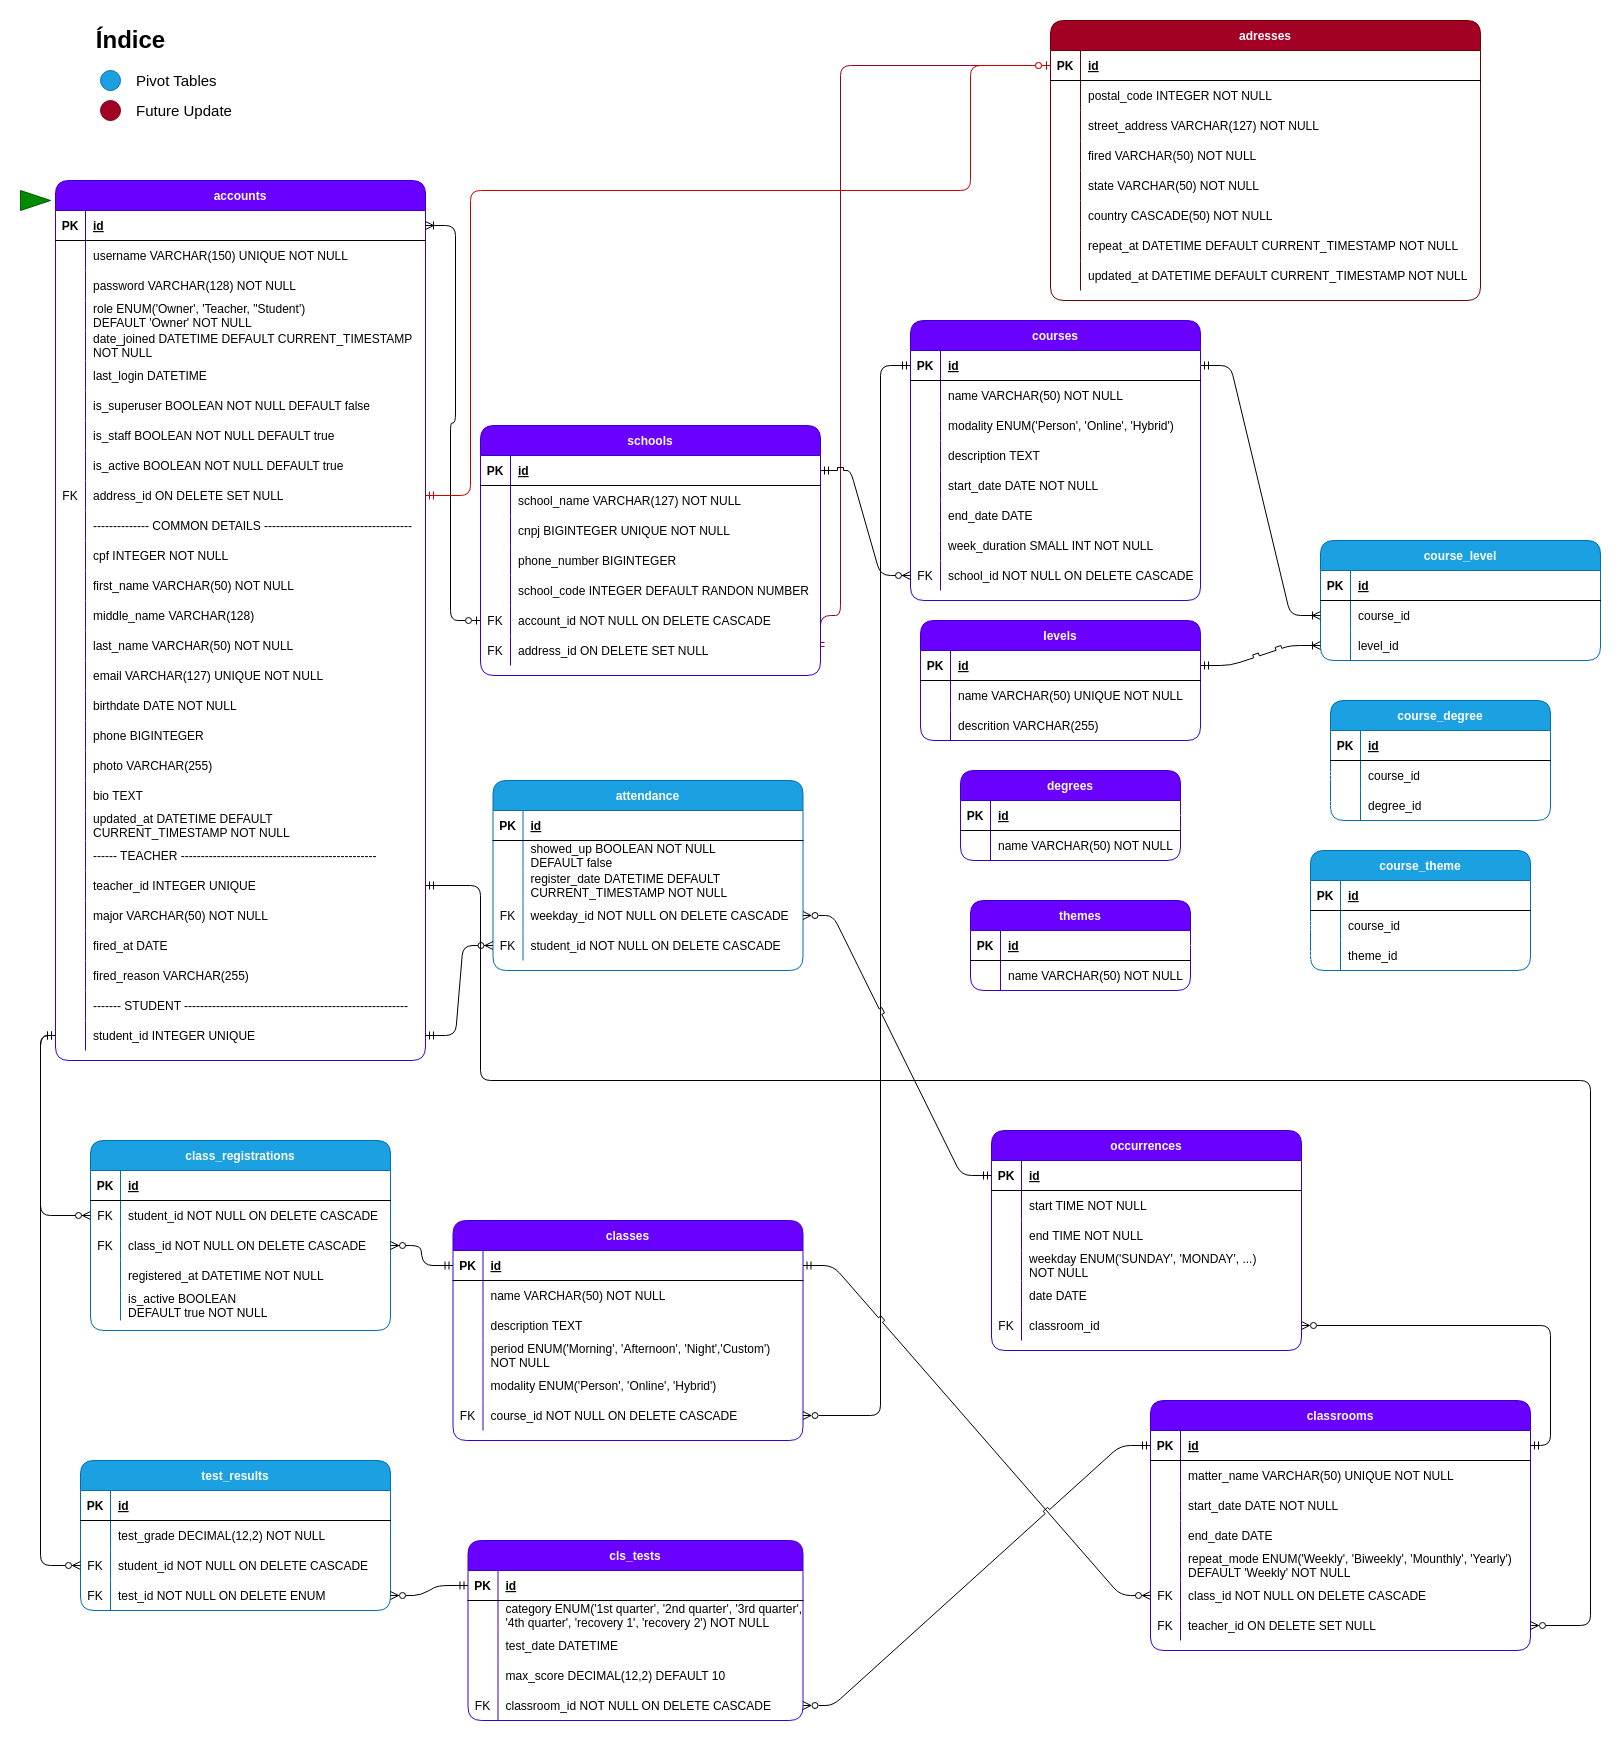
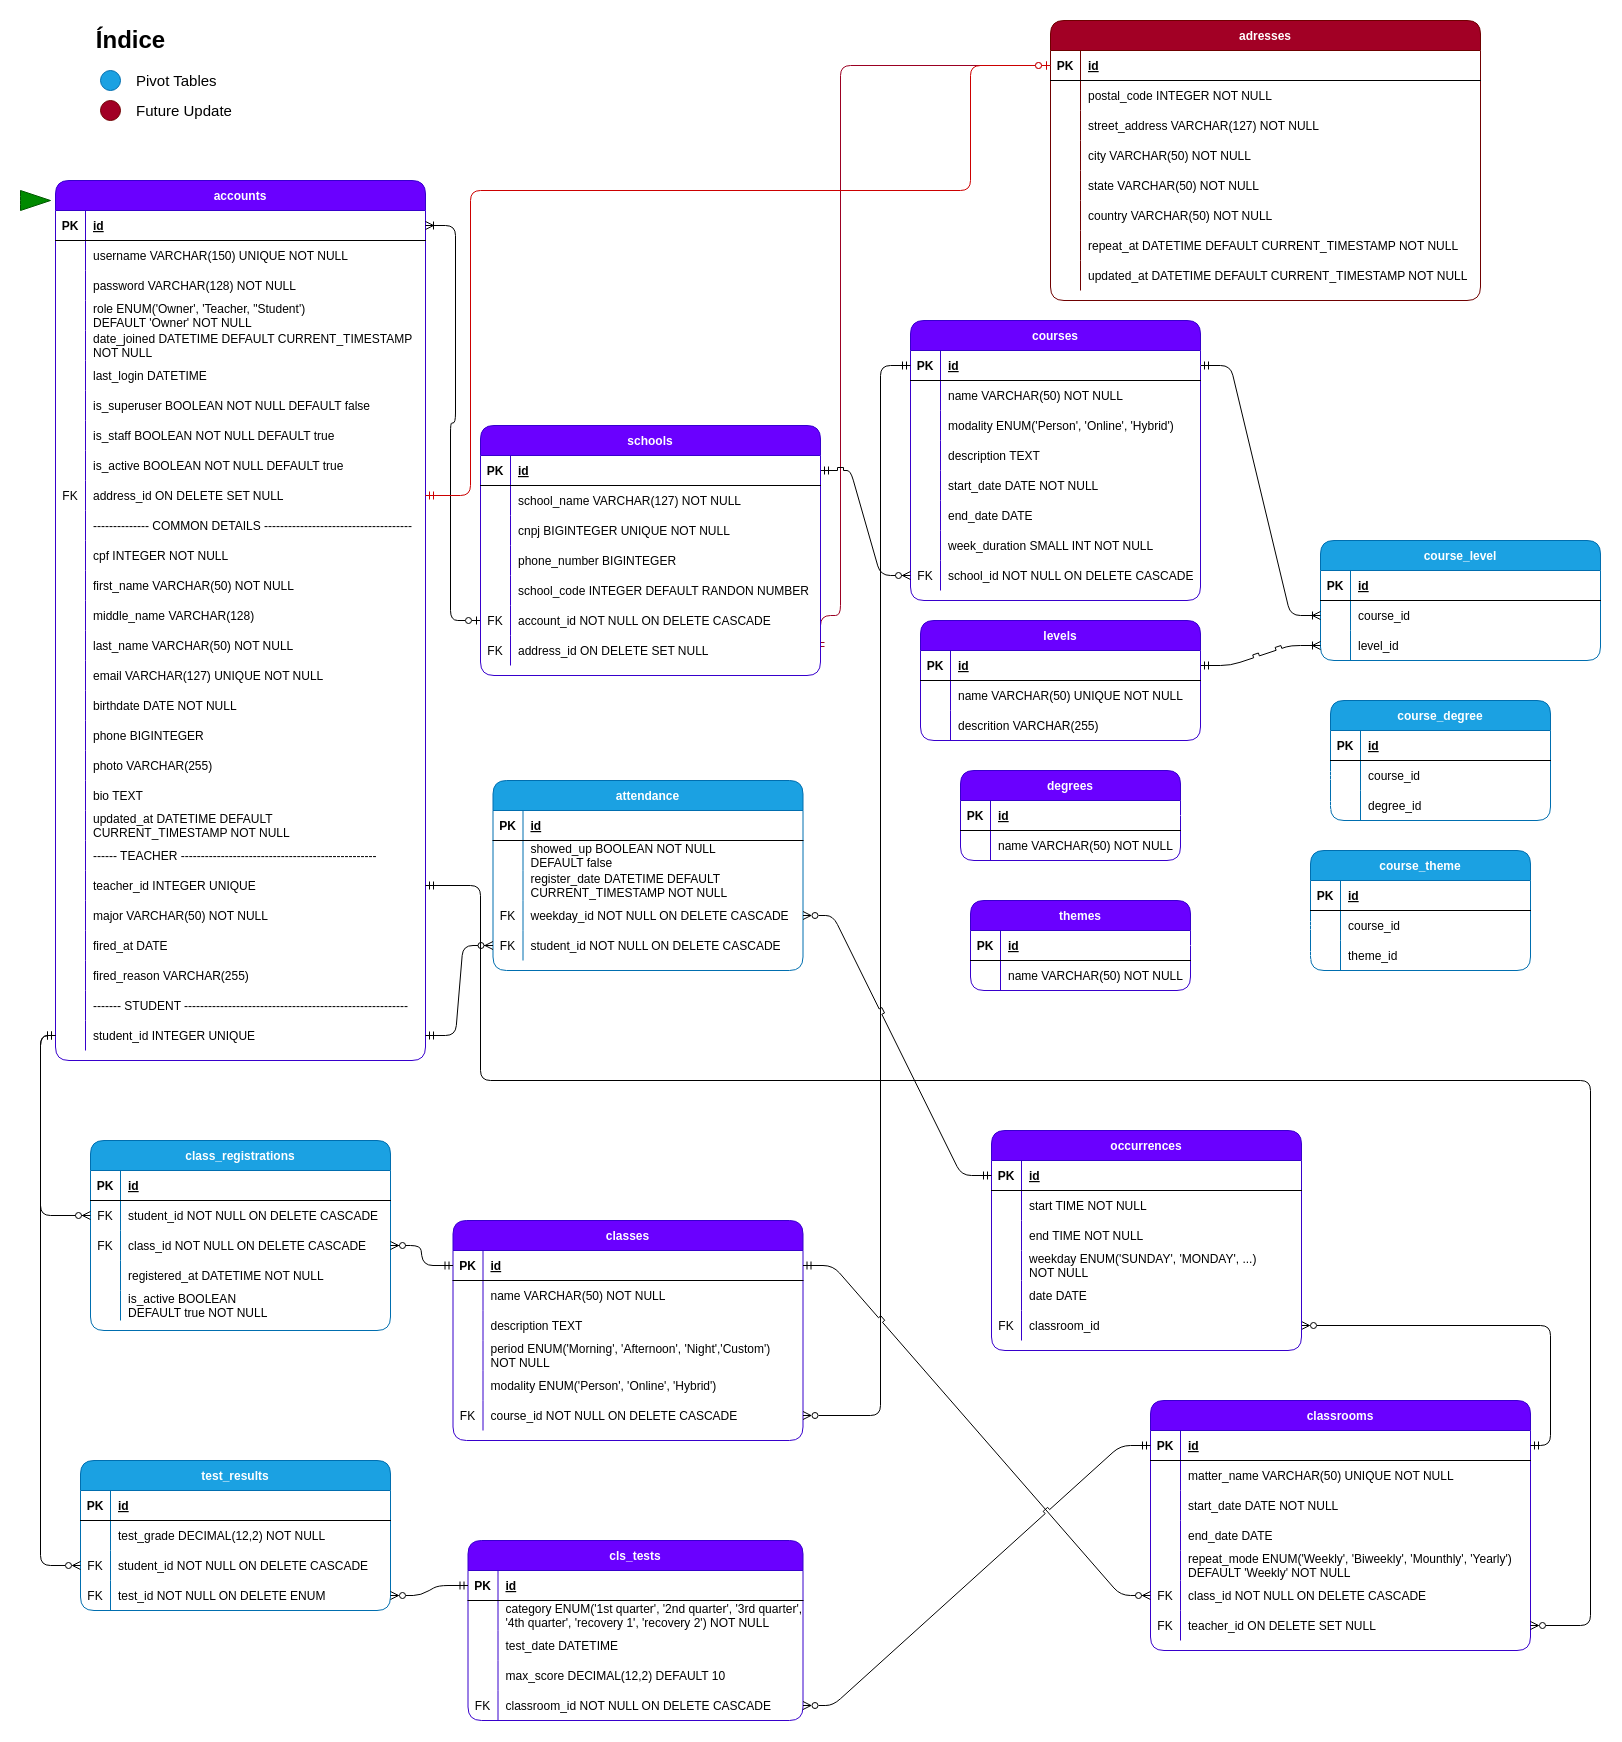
- <mxCell id="14" value="fired VARCHAR(50) NOT NULL" style="shape=partialRectangle;overflow=hidden;connectable=0;fillColor=none;top=0;left=0;bottom=0;right=0;align=left;spacingLeft=6;" parent="12" vertex="1"><mxGeometry x="30" width="400" height="30" as="geometry"><mxRectangle width="400" height="30" as="alternateBounds" /></mxGeometry></mxCell>
+ <mxCell id="14" value="city VARCHAR(50) NOT NULL" style="shape=partialRectangle;overflow=hidden;connectable=0;fillColor=none;top=0;left=0;bottom=0;right=0;align=left;spacingLeft=6;" parent="12" vertex="1"><mxGeometry x="30" width="400" height="30" as="geometry"><mxRectangle width="400" height="30" as="alternateBounds" /></mxGeometry></mxCell>
- <mxCell id="20" value="country CASCADE(50) NOT NULL" style="shape=partialRectangle;overflow=hidden;connectable=0;fillColor=none;top=0;left=0;bottom=0;right=0;align=left;spacingLeft=6;" parent="18" vertex="1"><mxGeometry x="30" width="400" height="30" as="geometry"><mxRectangle width="400" height="30" as="alternateBounds" /></mxGeometry></mxCell>
+ <mxCell id="20" value="country VARCHAR(50) NOT NULL" style="shape=partialRectangle;overflow=hidden;connectable=0;fillColor=none;top=0;left=0;bottom=0;right=0;align=left;spacingLeft=6;" parent="18" vertex="1"><mxGeometry x="30" width="400" height="30" as="geometry"><mxRectangle width="400" height="30" as="alternateBounds" /></mxGeometry></mxCell>
